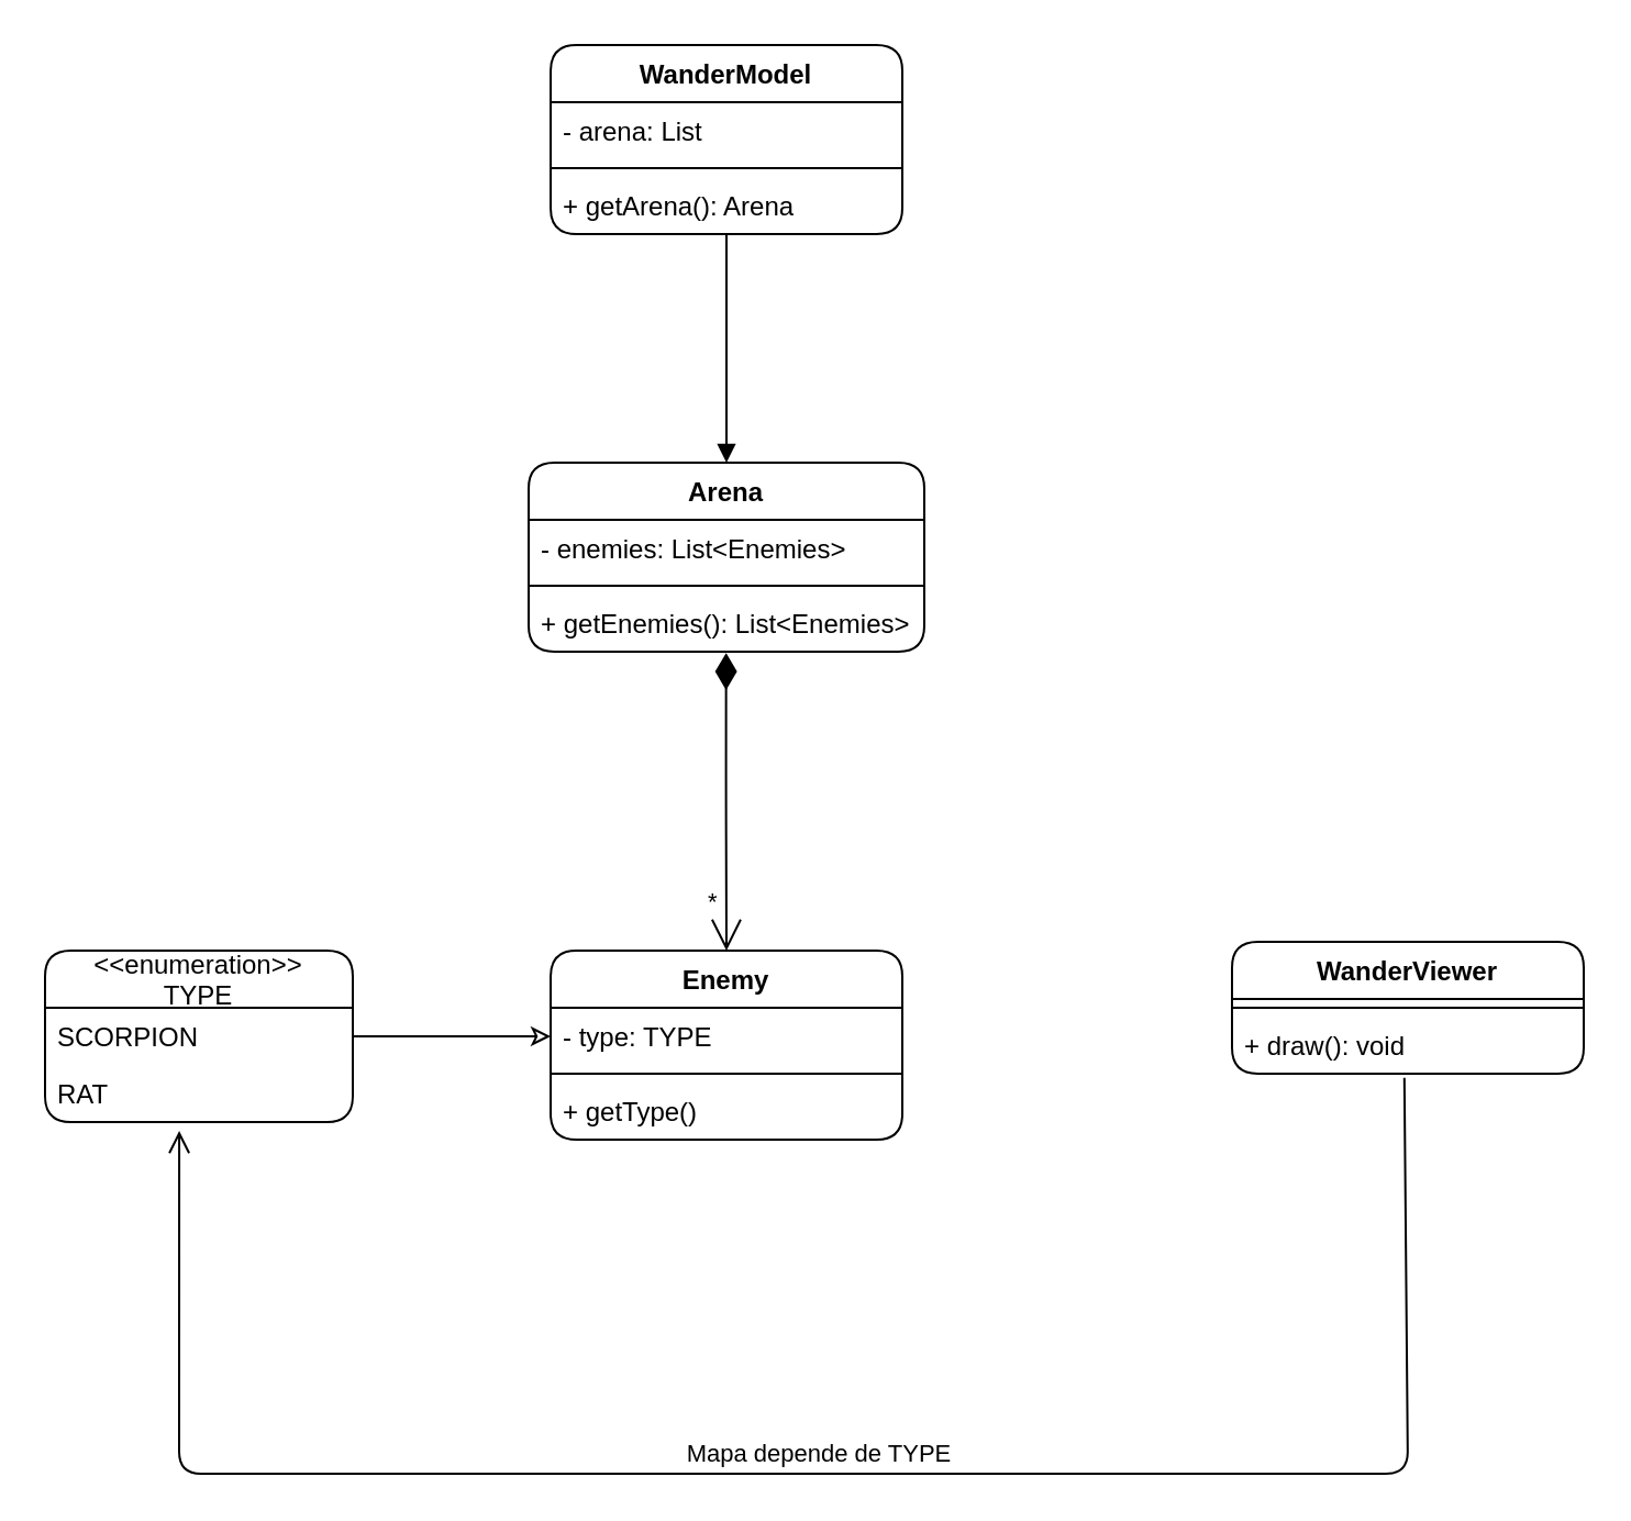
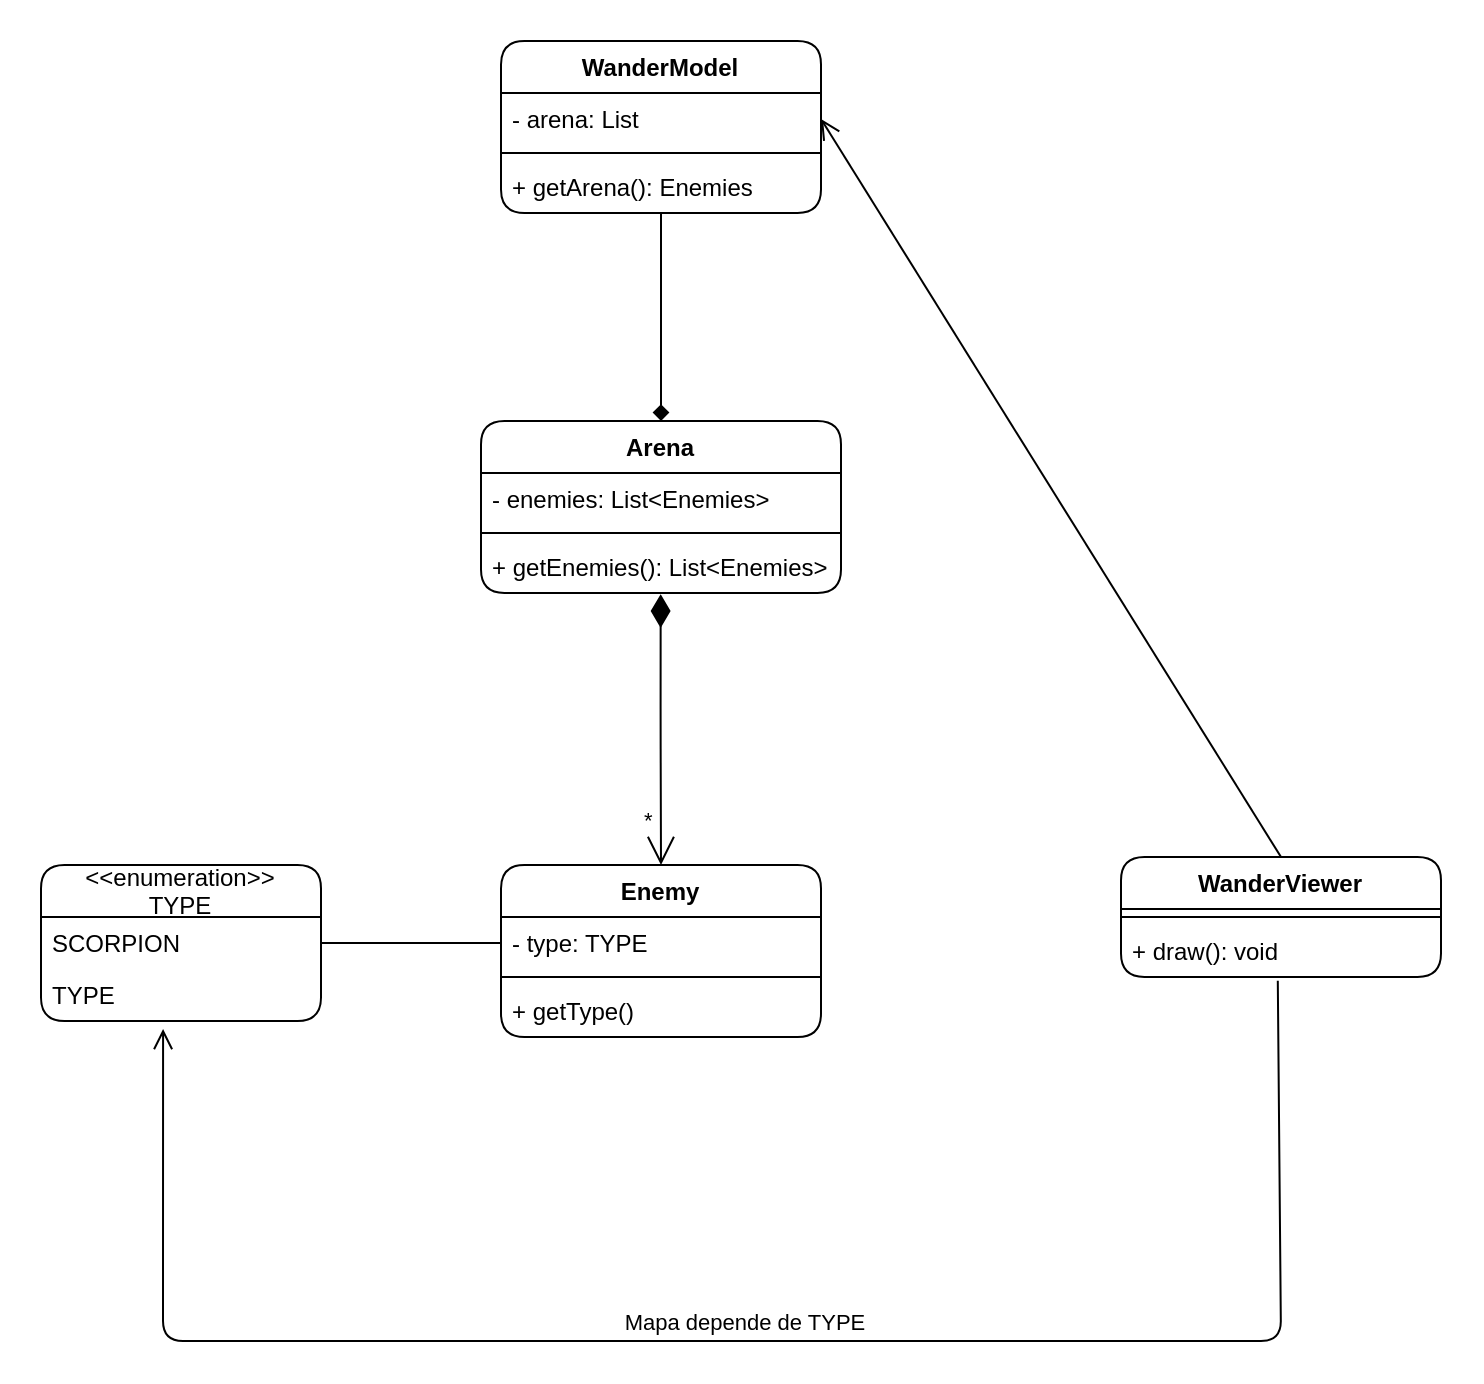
- <mxCell id="13" value="+ getArena(): Arena" style="text;strokeColor=none;fillColor=none;align=left;verticalAlign=top;spacingLeft=4;spacingRight=4;overflow=hidden;rotatable=0;points=[[0,0.5],[1,0.5]];portConstraint=eastwest;" vertex="1" parent="10"><mxGeometry y="60" width="160" height="26" as="geometry" /></mxCell>
+ <mxCell id="13" value="+ getArena(): Enemies" style="text;strokeColor=none;fillColor=none;align=left;verticalAlign=top;spacingLeft=4;spacingRight=4;overflow=hidden;rotatable=0;points=[[0,0.5],[1,0.5]];portConstraint=eastwest;" vertex="1" parent="10"><mxGeometry y="60" width="160" height="26" as="geometry" /></mxCell>
- <mxCell id="18" value="" style="html=1;verticalAlign=bottom;endArrow=block;entryX=0.5;entryY=0;entryDx=0;entryDy=0;" edge="1" parent="1" source="10" target="21"><mxGeometry width="80" relative="1" as="geometry"><mxPoint x="336" y="237" as="sourcePoint" /><mxPoint x="330" y="200" as="targetPoint" /></mxGeometry></mxCell>
+ <mxCell id="18" value="" style="html=1;verticalAlign=bottom;endArrow=diamond;entryX=0.5;entryY=0;entryDx=0;entryDy=0;" edge="1" parent="1" source="10" target="21"><mxGeometry width="80" relative="1" as="geometry"><mxPoint x="336" y="237" as="sourcePoint" /><mxPoint x="330" y="200" as="targetPoint" /></mxGeometry></mxCell>
+ <mxCell id="20" value="" style="html=1;verticalAlign=bottom;endArrow=open;endSize=8;exitX=0.5;exitY=0;exitDx=0;exitDy=0;entryX=1;entryY=0.5;entryDx=0;entryDy=0;" edge="1" parent="1" source="14" target="11"><mxGeometry relative="1" as="geometry"><mxPoint x="660" y="360" as="sourcePoint" /><mxPoint x="440" y="90" as="targetPoint" /></mxGeometry></mxCell>
- <mxCell id="9" style="edgeStyle=orthogonalEdgeStyle;rounded=0;orthogonalLoop=1;jettySize=auto;html=1;entryX=0;entryY=0.5;entryDx=0;entryDy=0;endArrow=classic;endFill=0;" edge="1" parent="1" source="3" target="6"><mxGeometry relative="1" as="geometry" /></mxCell>
+ <mxCell id="9" style="edgeStyle=orthogonalEdgeStyle;rounded=0;orthogonalLoop=1;jettySize=auto;html=1;entryX=0;entryY=0.5;entryDx=0;entryDy=0;endArrow=none;endFill=0;" edge="1" parent="1" source="3" target="6"><mxGeometry relative="1" as="geometry" /></mxCell>
- <mxCell id="4" value="RAT" style="text;strokeColor=none;fillColor=none;align=left;verticalAlign=top;spacingLeft=4;spacingRight=4;overflow=hidden;rotatable=0;points=[[0,0.5],[1,0.5]];portConstraint=eastwest;" vertex="1" parent="2"><mxGeometry y="52" width="140" height="26" as="geometry" /></mxCell>
+ <mxCell id="4" value="TYPE" style="text;strokeColor=none;fillColor=none;align=left;verticalAlign=top;spacingLeft=4;spacingRight=4;overflow=hidden;rotatable=0;points=[[0,0.5],[1,0.5]];portConstraint=eastwest;" vertex="1" parent="2"><mxGeometry y="52" width="140" height="26" as="geometry" /></mxCell>
